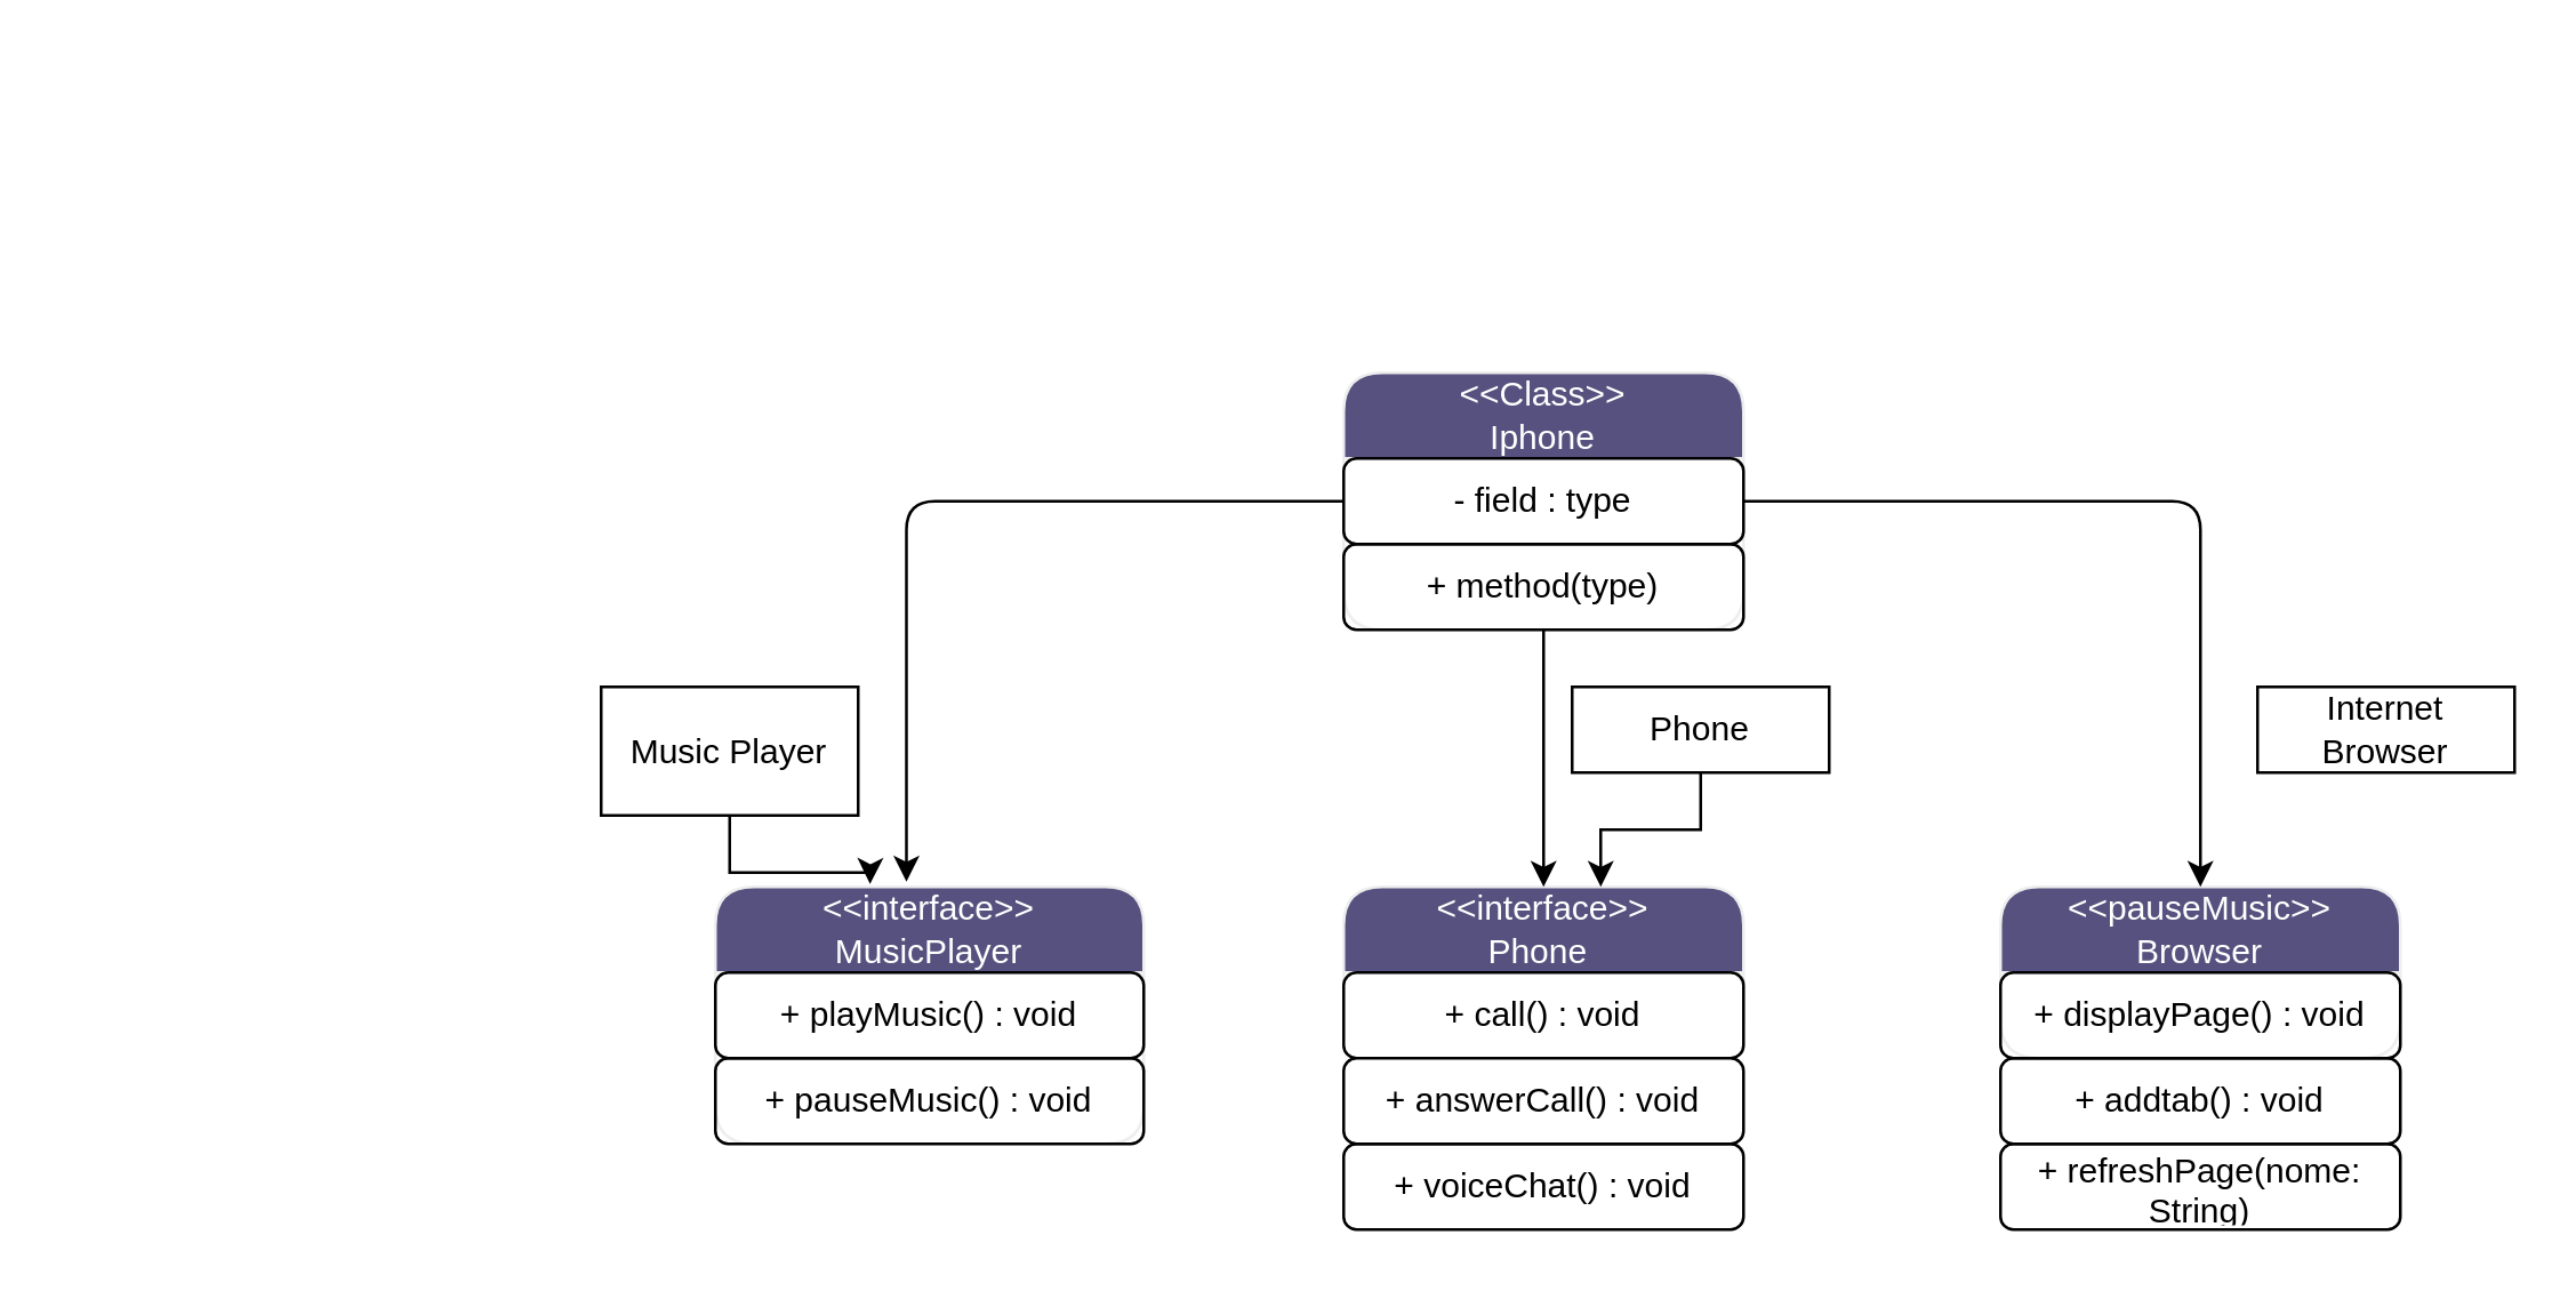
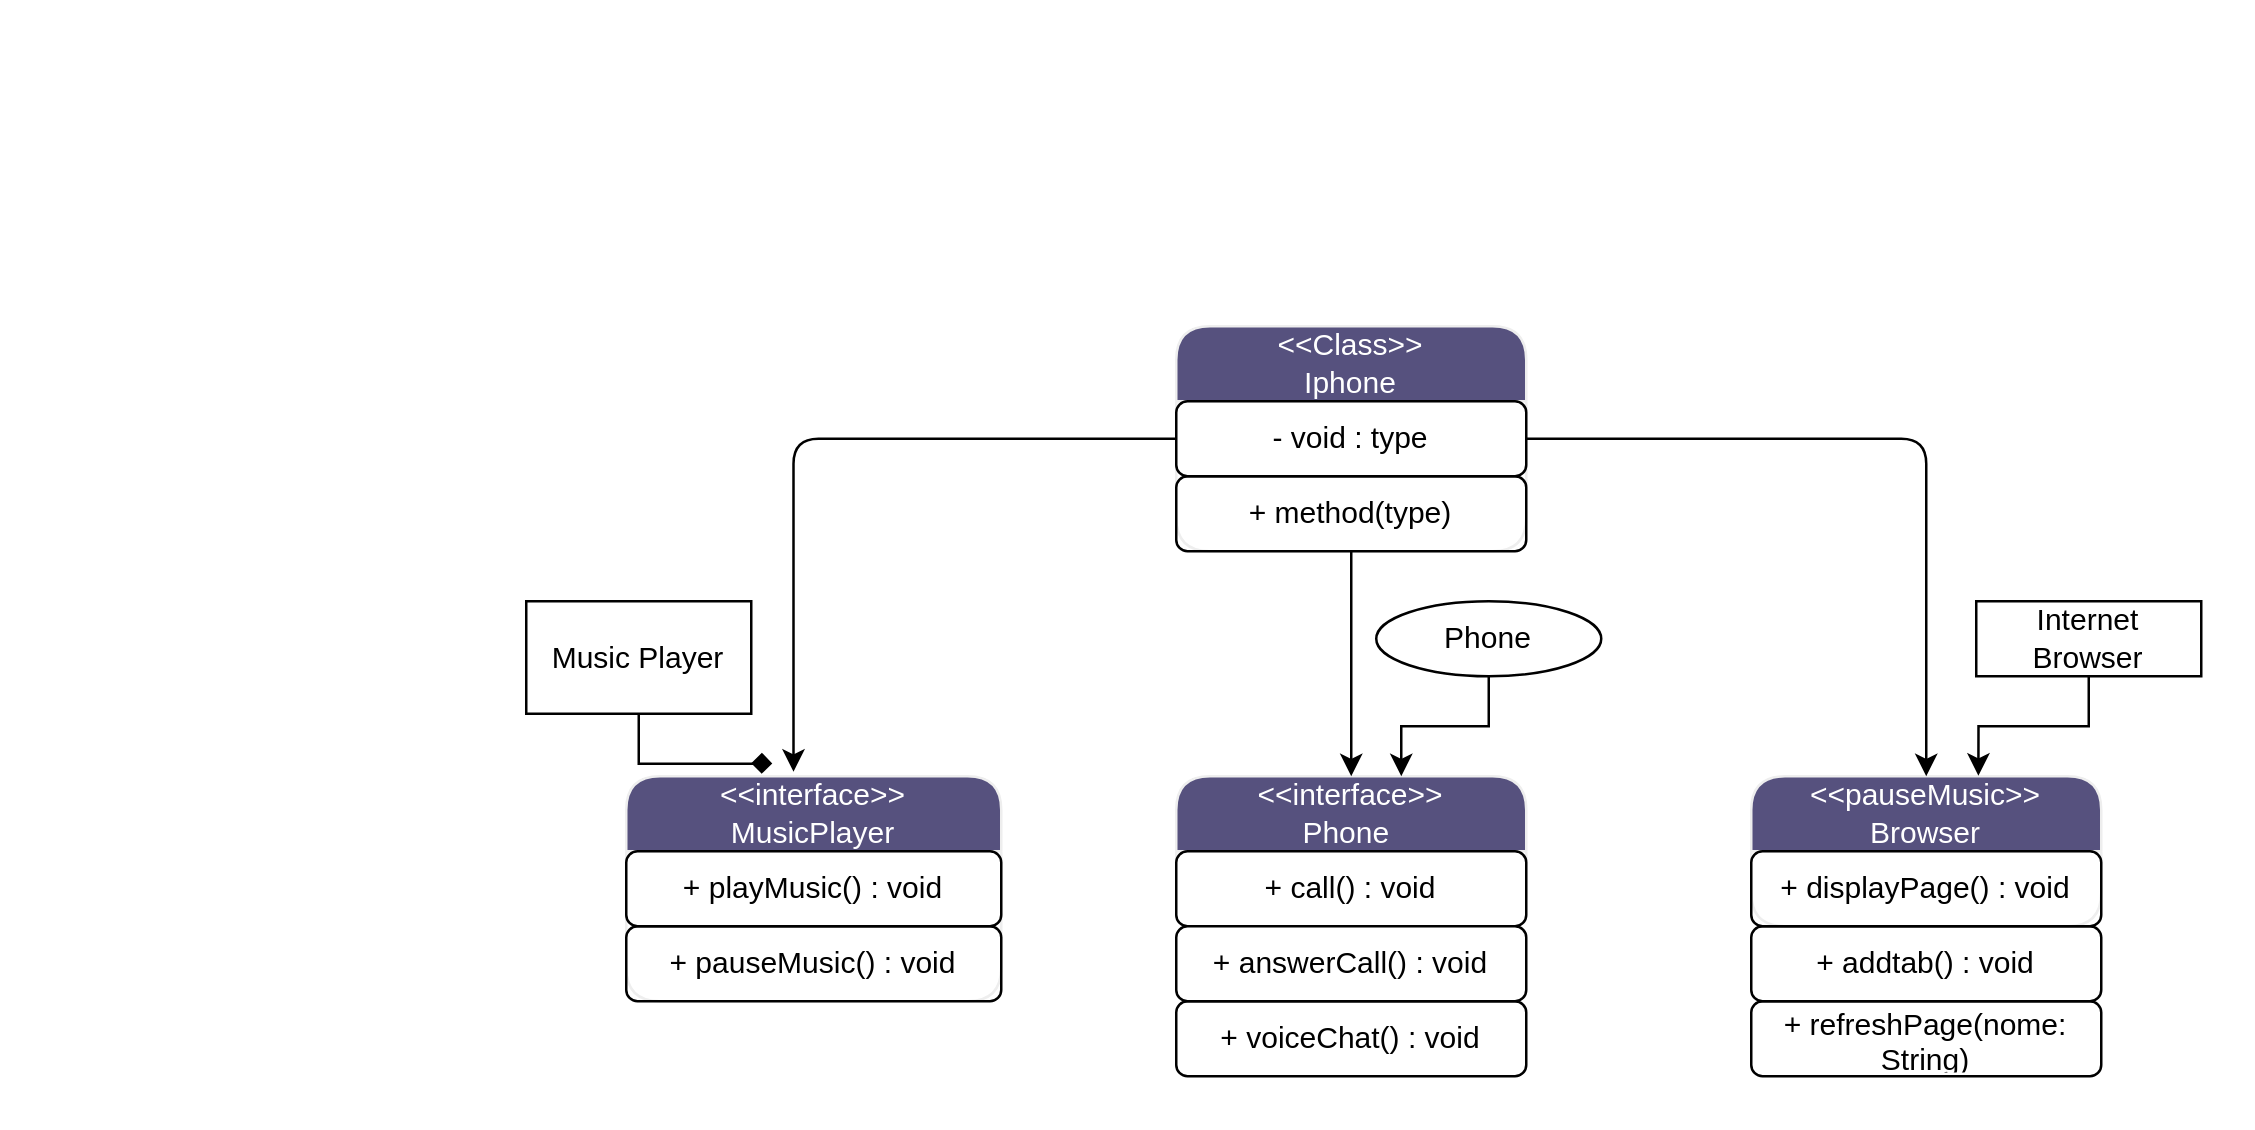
- <mxCell id="12" value="&lt;font color=&quot;#000000&quot;&gt;- field : type&lt;/font&gt;" style="text;strokeColor=default;fillColor=none;align=center;verticalAlign=middle;spacingLeft=4;spacingRight=4;overflow=hidden;points=[[0,0.5],[1,0.5]];portConstraint=eastwest;rotatable=0;whiteSpace=wrap;html=1;rounded=1;labelBackgroundColor=none;fontColor=#FFFFFF;" parent="11" vertex="1"><mxGeometry y="30" width="140" height="30" as="geometry" /></mxCell>
+ <mxCell id="12" value="&lt;font color=&quot;#000000&quot;&gt;- void : type&lt;/font&gt;" style="text;strokeColor=default;fillColor=none;align=center;verticalAlign=middle;spacingLeft=4;spacingRight=4;overflow=hidden;points=[[0,0.5],[1,0.5]];portConstraint=eastwest;rotatable=0;whiteSpace=wrap;html=1;rounded=1;labelBackgroundColor=none;fontColor=#FFFFFF;" parent="11" vertex="1"><mxGeometry y="30" width="140" height="30" as="geometry" /></mxCell>
- <mxCell id="23" value="Phone" style="html=1;whiteSpace=wrap;" vertex="1" parent="1"><mxGeometry x="550" y="240" width="90" height="30" as="geometry" /></mxCell>
+ <mxCell id="23" value="Phone" style="ellipse;html=1;whiteSpace=wrap;" vertex="1" parent="1"><mxGeometry x="550" y="240" width="90" height="30" as="geometry" /></mxCell>
+ <mxCell id="26" style="edgeStyle=orthogonalEdgeStyle;rounded=0;orthogonalLoop=1;jettySize=auto;html=1;entryX=0.649;entryY=-0.003;entryDx=0;entryDy=0;entryPerimeter=0;" edge="1" parent="1" source="25" target="4"><mxGeometry relative="1" as="geometry" /></mxCell>
- <mxCell id="22" style="edgeStyle=orthogonalEdgeStyle;rounded=0;orthogonalLoop=1;jettySize=auto;html=1;entryX=0.361;entryY=-0.011;entryDx=0;entryDy=0;entryPerimeter=0;" edge="1" parent="1" source="21" target="8"><mxGeometry relative="1" as="geometry" /></mxCell>
+ <mxCell id="22" style="edgeStyle=orthogonalEdgeStyle;rounded=0;orthogonalLoop=1;jettySize=auto;html=1;entryX=0.361;entryY=-0.011;entryDx=0;entryDy=0;entryPerimeter=0;endArrow=diamond;" edge="1" parent="1" source="21" target="8"><mxGeometry relative="1" as="geometry" /></mxCell>
